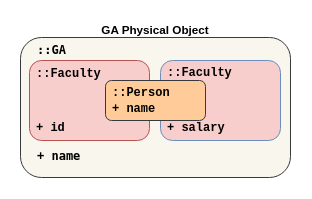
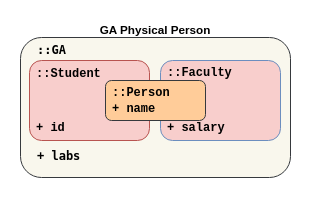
- <mxCell id="3" value="&lt;h3&gt;&lt;font face=&quot;Helvetica&quot;&gt;GA Physical Object&lt;/font&gt;&lt;/h3&gt;" style="text;html=1;strokeColor=none;fillColor=none;align=center;verticalAlign=middle;whiteSpace=wrap;rounded=0;labelBackgroundColor=none;labelBorderColor=none;fontFamily=Courier New;fontSize=10;" parent="1" vertex="1"><mxGeometry x="20" y="20" width="270" height="20" as="geometry" /></mxCell>
+ <mxCell id="3" value="&lt;h3&gt;&lt;font face=&quot;Helvetica&quot;&gt;GA Physical Person&lt;/font&gt;&lt;/h3&gt;" style="text;html=1;strokeColor=none;fillColor=none;align=center;verticalAlign=middle;whiteSpace=wrap;rounded=0;labelBackgroundColor=none;labelBorderColor=none;fontFamily=Courier New;fontSize=10;" parent="1" vertex="1"><mxGeometry x="20" y="20" width="270" height="20" as="geometry" /></mxCell>
- <mxCell id="5" value="&lt;pre&gt;&lt;font face=&quot;Courier New&quot;&gt;&lt;b&gt;::Faculty&lt;/b&gt;&lt;/font&gt;&lt;/pre&gt;&lt;pre&gt;&lt;br&gt;&lt;/pre&gt;&lt;pre&gt;&lt;font face=&quot;Courier New&quot;&gt;&lt;b&gt;+ id&lt;/b&gt;&lt;/font&gt;&lt;/pre&gt;" style="rounded=1;html=1;align=left;labelPosition=center;verticalLabelPosition=middle;verticalAlign=middle;spacingLeft=5;fillColor=#f8cecc;strokeColor=#b85450;" parent="4" vertex="1"><mxGeometry width="120" height="80" as="geometry" /></mxCell>
+ <mxCell id="5" value="&lt;pre&gt;&lt;font face=&quot;Courier New&quot;&gt;&lt;b&gt;::Student&lt;/b&gt;&lt;/font&gt;&lt;/pre&gt;&lt;pre&gt;&lt;br&gt;&lt;/pre&gt;&lt;pre&gt;&lt;font face=&quot;Courier New&quot;&gt;&lt;b&gt;+ id&lt;/b&gt;&lt;/font&gt;&lt;/pre&gt;" style="rounded=1;html=1;align=left;labelPosition=center;verticalLabelPosition=middle;verticalAlign=middle;spacingLeft=5;fillColor=#f8cecc;strokeColor=#b85450;" parent="4" vertex="1"><mxGeometry width="120" height="80" as="geometry" /></mxCell>
- <mxCell id="2" value="&lt;p style=&quot;line-height: 0.9;&quot;&gt;&lt;/p&gt;&lt;pre&gt;&lt;b&gt;::GA&lt;/b&gt;&lt;/pre&gt;&lt;pre&gt;&lt;b&gt;&lt;br&gt;&lt;/b&gt;&lt;/pre&gt;&lt;pre&gt;&lt;b&gt;&lt;br&gt;&lt;/b&gt;&lt;/pre&gt;&lt;pre&gt;&lt;b&gt;&lt;br&gt;&lt;/b&gt;&lt;/pre&gt;&lt;pre&gt;&lt;b&gt;+ name&lt;/b&gt;&lt;/pre&gt;&lt;p&gt;&lt;/p&gt;" style="rounded=1;html=1;align=left;labelPosition=center;verticalLabelPosition=middle;verticalAlign=bottom;spacingLeft=15;spacingTop=76;fillColor=#f9f7ed;strokeColor=#36393d;" parent="1" vertex="1"><mxGeometry x="20" y="37" width="270" height="140" as="geometry" /></mxCell>
+ <mxCell id="2" value="&lt;p style=&quot;line-height: 0.9;&quot;&gt;&lt;/p&gt;&lt;pre&gt;&lt;b&gt;::GA&lt;/b&gt;&lt;/pre&gt;&lt;pre&gt;&lt;b&gt;&lt;br&gt;&lt;/b&gt;&lt;/pre&gt;&lt;pre&gt;&lt;b&gt;&lt;br&gt;&lt;/b&gt;&lt;/pre&gt;&lt;pre&gt;&lt;b&gt;&lt;br&gt;&lt;/b&gt;&lt;/pre&gt;&lt;pre&gt;&lt;b&gt;+ labs&lt;/b&gt;&lt;/pre&gt;&lt;p&gt;&lt;/p&gt;" style="rounded=1;html=1;align=left;labelPosition=center;verticalLabelPosition=middle;verticalAlign=bottom;spacingLeft=15;spacingTop=76;fillColor=#f9f7ed;strokeColor=#36393d;" parent="1" vertex="1"><mxGeometry x="20" y="37" width="270" height="140" as="geometry" /></mxCell>
